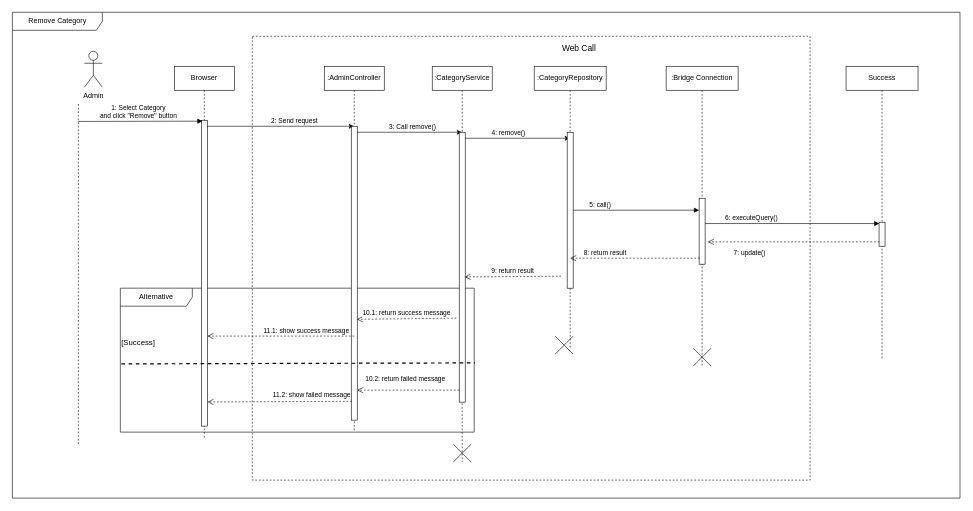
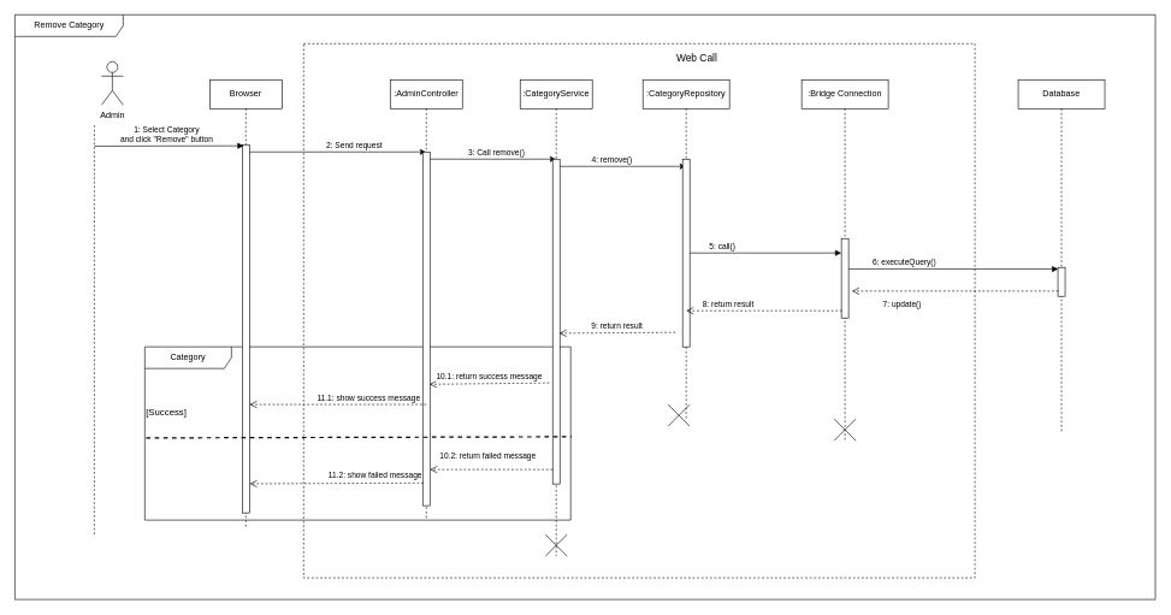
- <mxCell id="25" value="Success" style="shape=umlLifeline;perimeter=lifelinePerimeter;whiteSpace=wrap;html=1;container=1;collapsible=0;recursiveResize=0;outlineConnect=0;" parent="1" vertex="1"><mxGeometry x="1410" y="110" width="120" height="490" as="geometry" /></mxCell>
+ <mxCell id="25" value="Database" style="shape=umlLifeline;perimeter=lifelinePerimeter;whiteSpace=wrap;html=1;container=1;collapsible=0;recursiveResize=0;outlineConnect=0;" parent="1" vertex="1"><mxGeometry x="1410" y="110" width="120" height="490" as="geometry" /></mxCell>
- <mxCell id="4" value="Alternative" style="shape=umlFrame;whiteSpace=wrap;html=1;width=120" parent="1" vertex="1"><mxGeometry x="200" y="480" width="590" height="240" as="geometry" /></mxCell>
+ <mxCell id="4" value="Category" style="shape=umlFrame;whiteSpace=wrap;html=1;width=120" parent="1" vertex="1"><mxGeometry x="200" y="480" width="590" height="240" as="geometry" /></mxCell>
